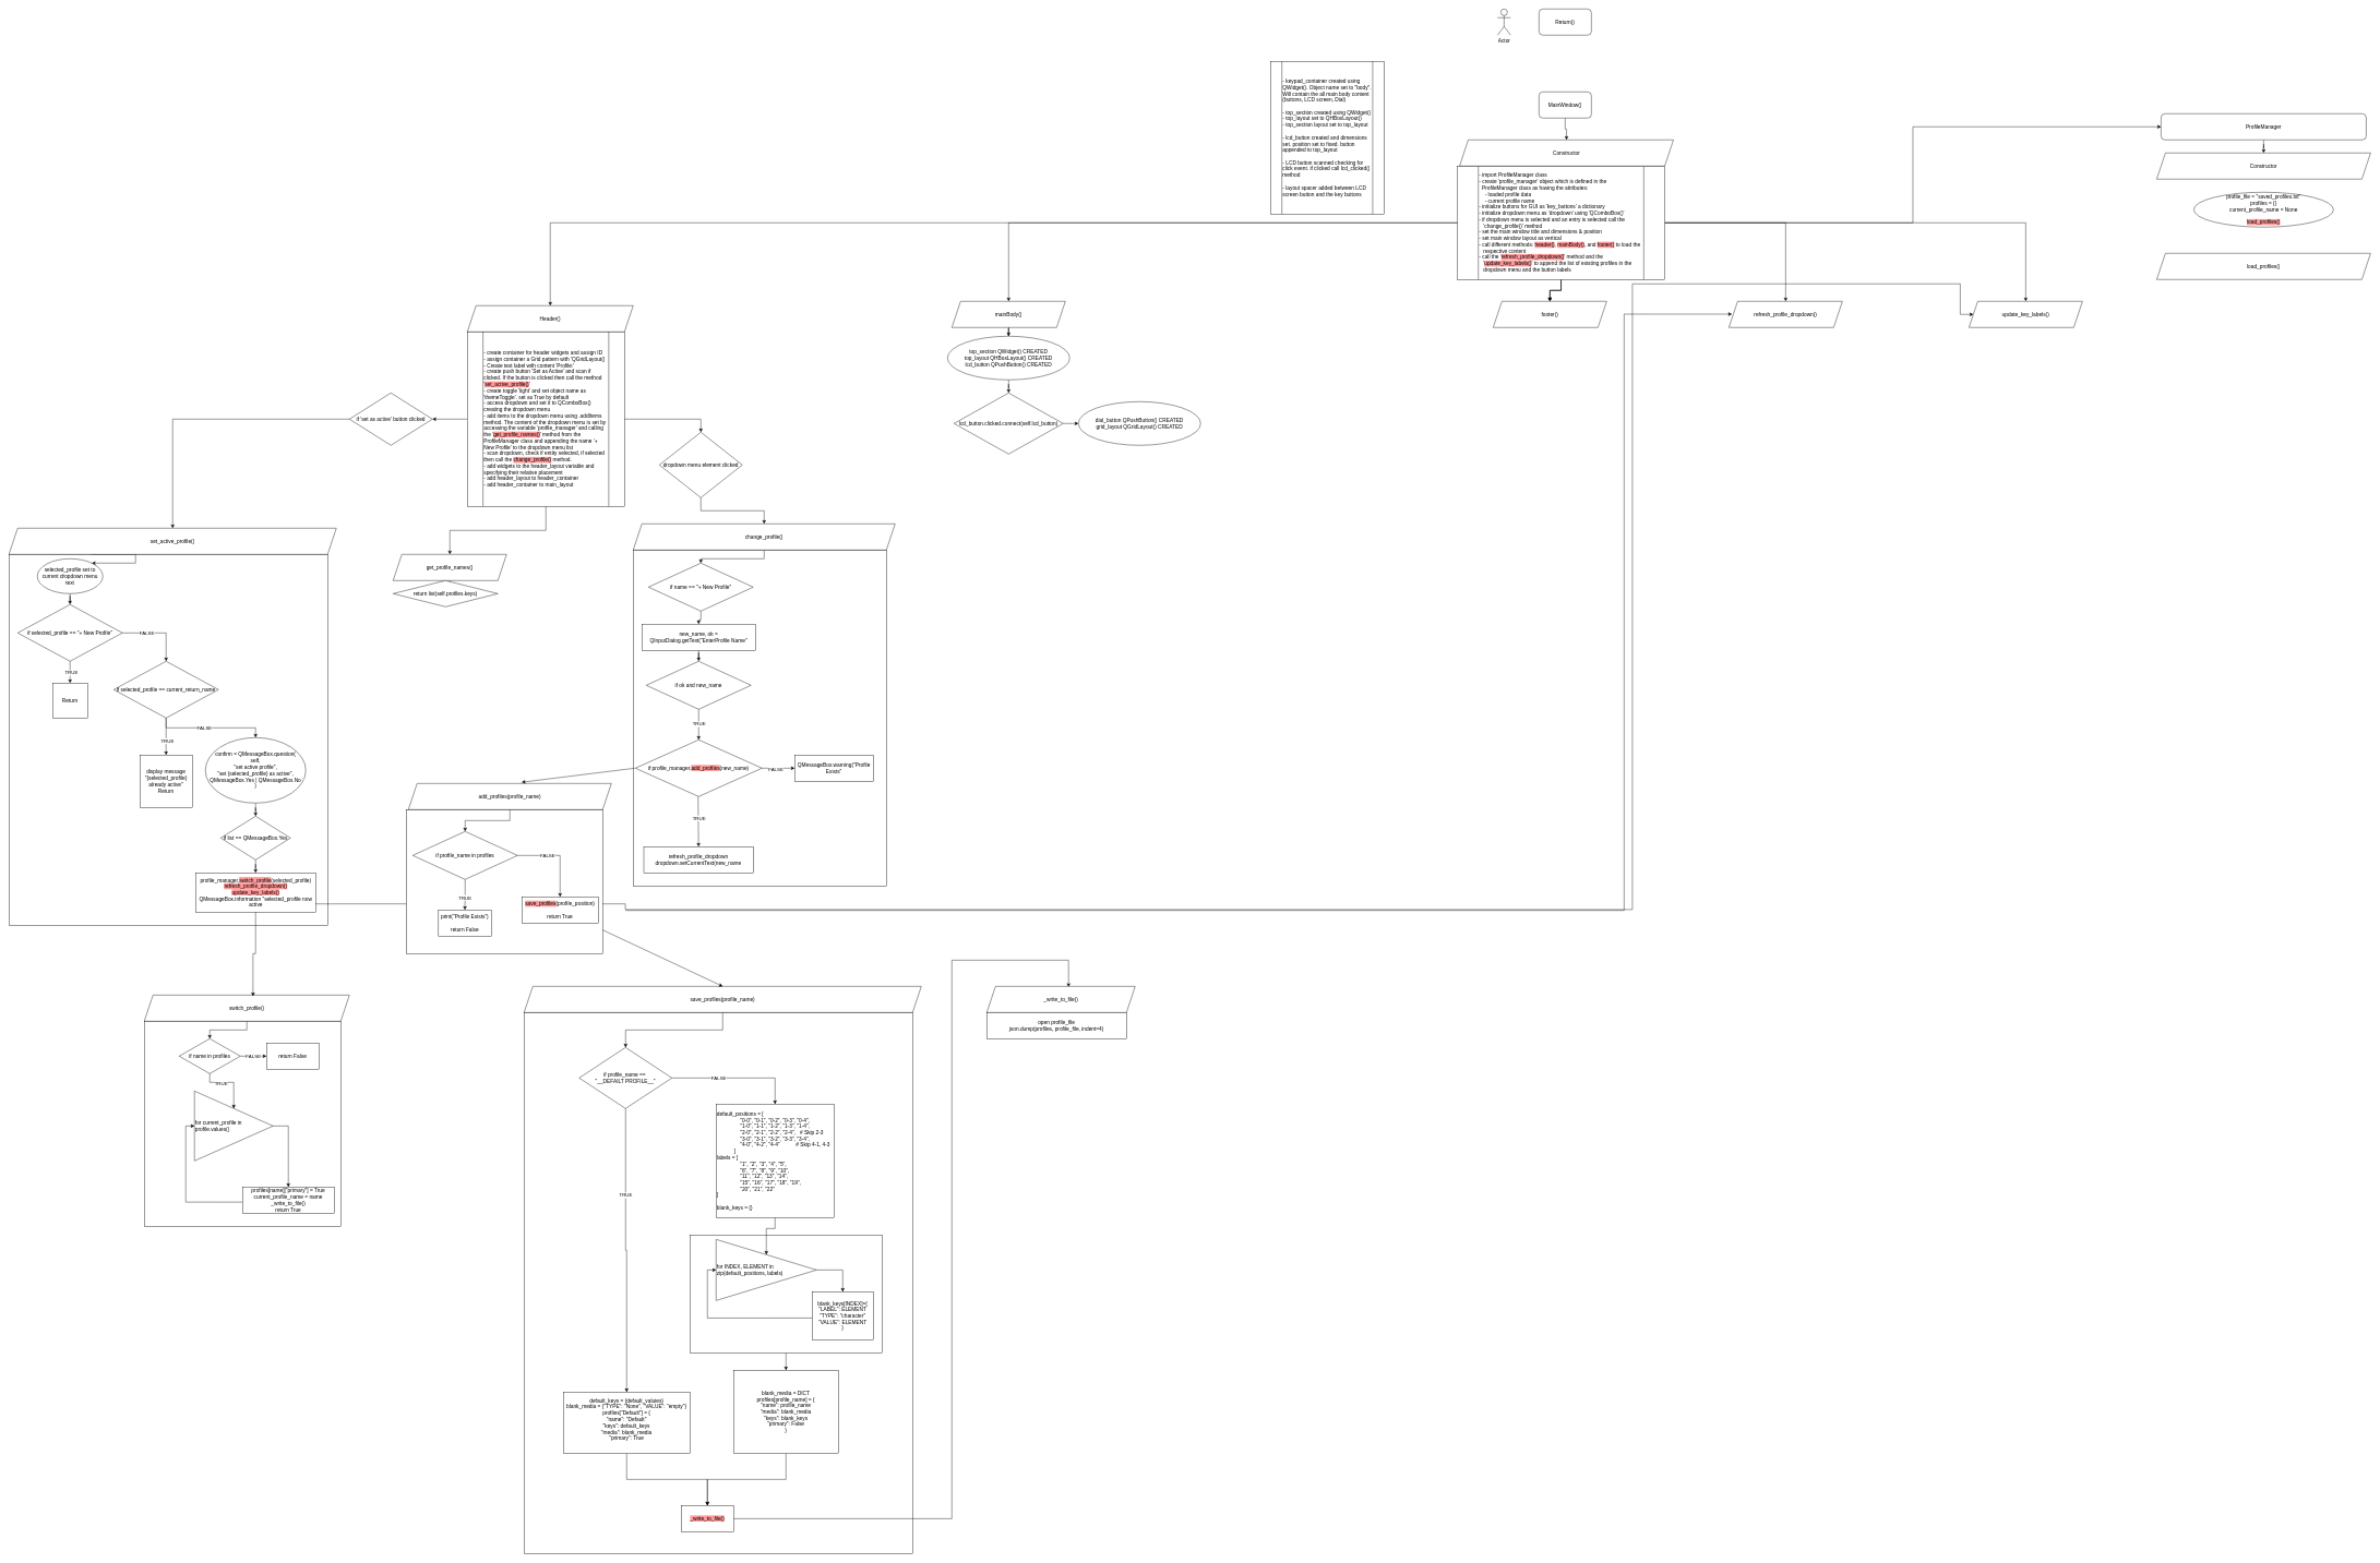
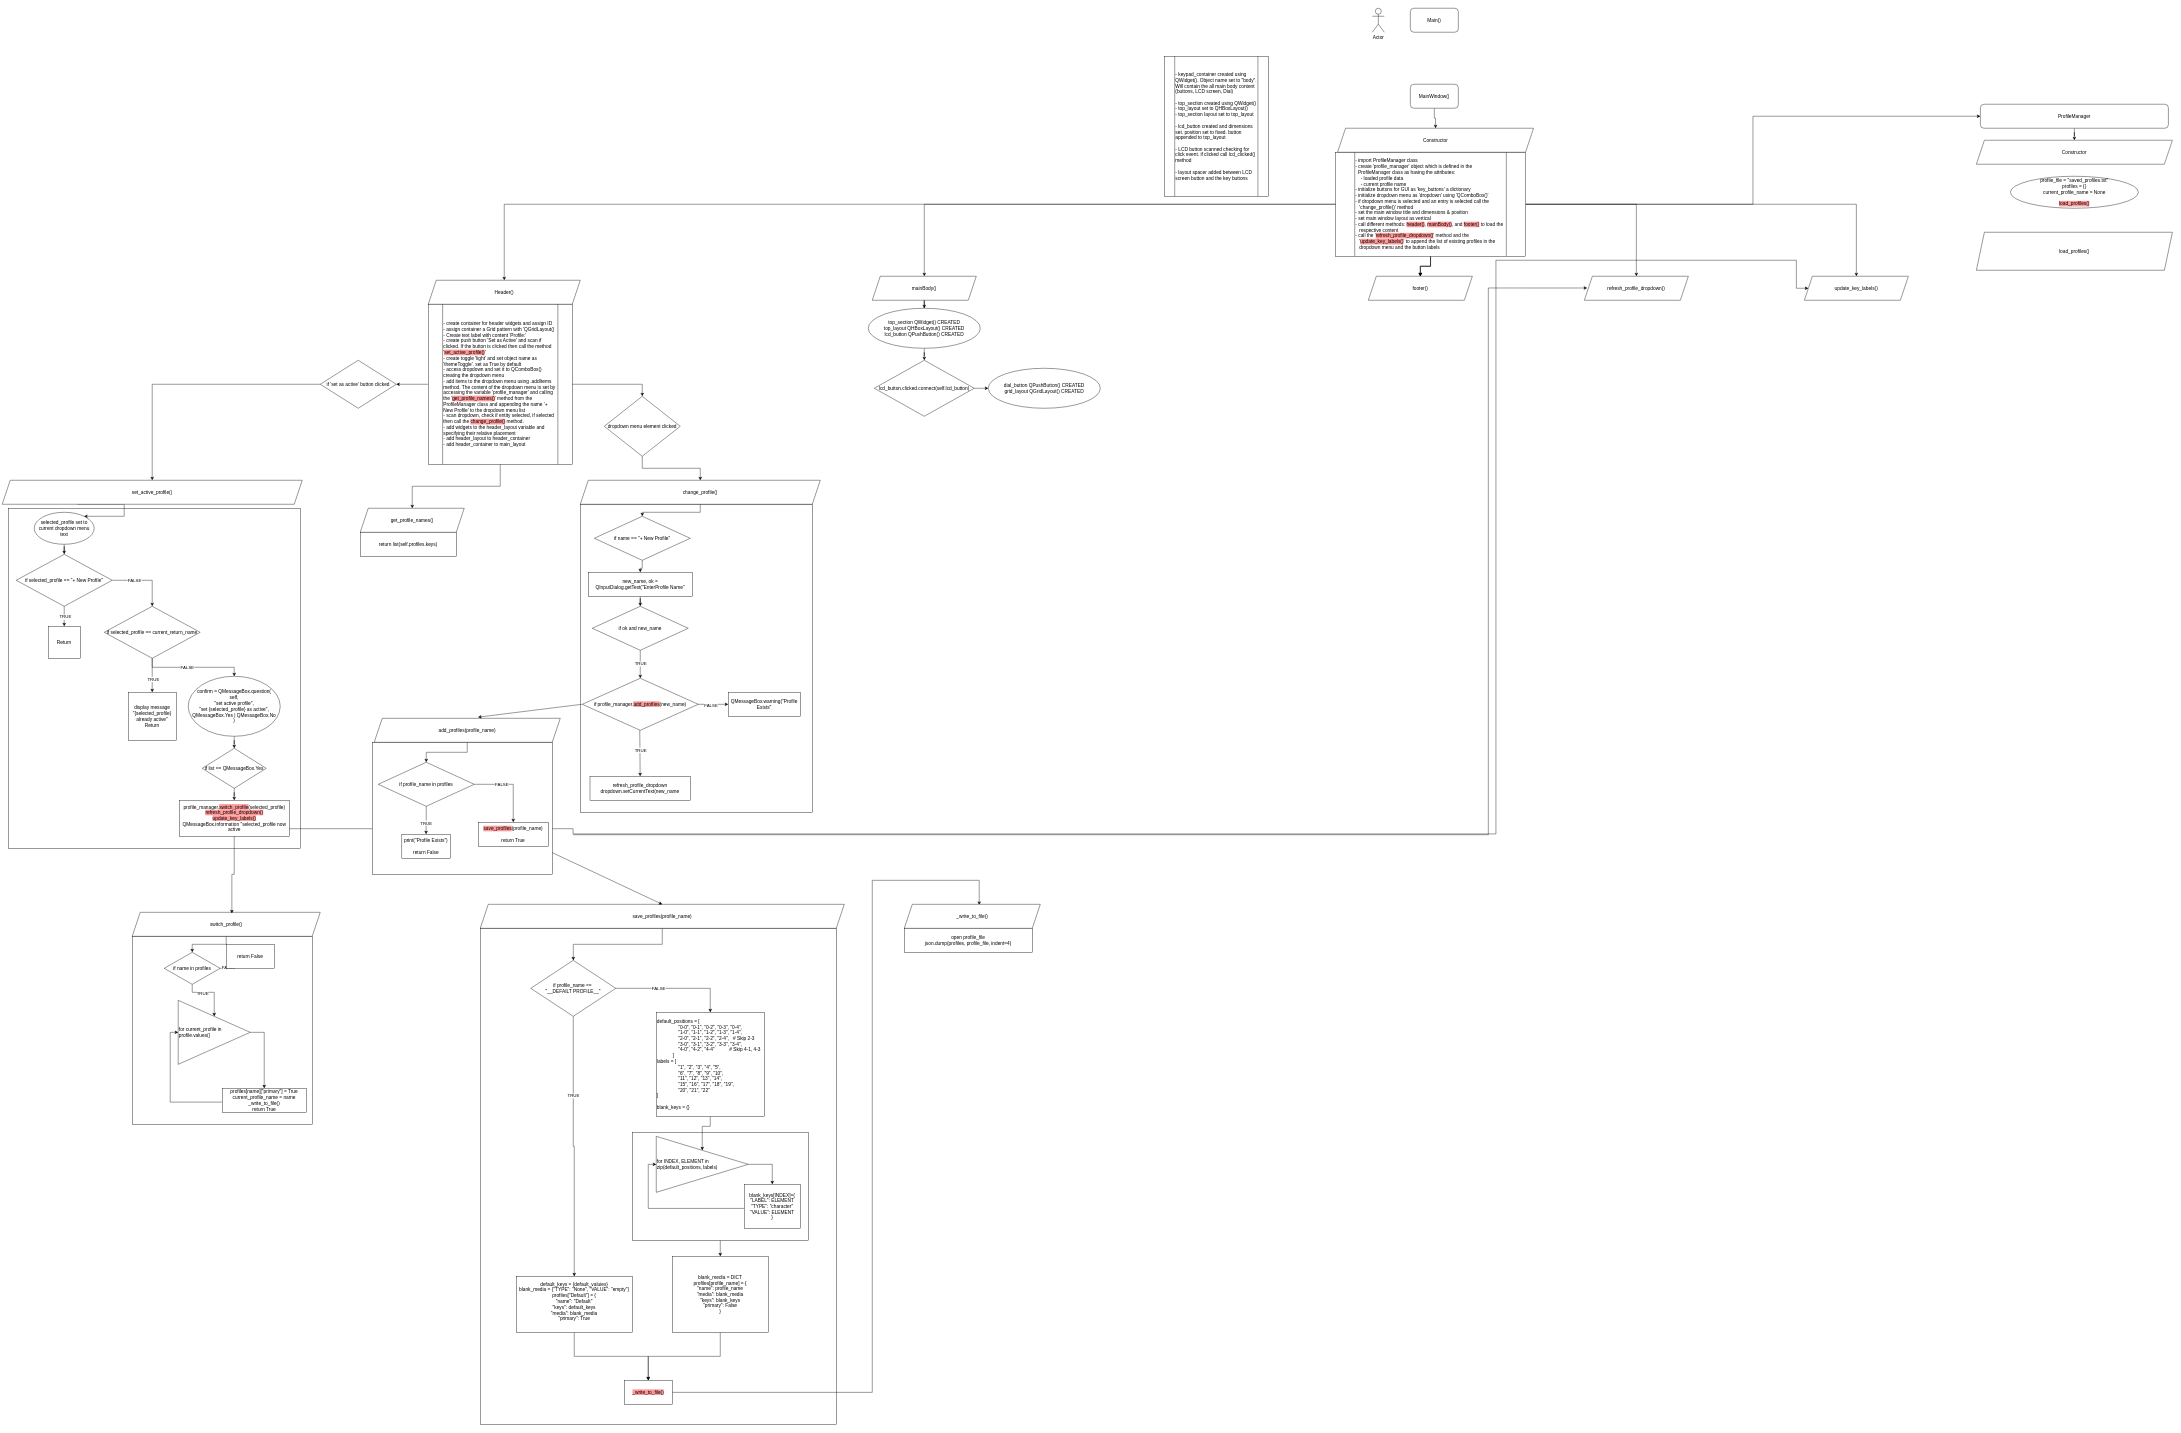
- <mxCell id="8" value="Return()" style="rounded=1;whiteSpace=wrap;html=1;" parent="1" vertex="1"><mxGeometry x="3525" y="20" width="120" height="60" as="geometry" /></mxCell>
+ <mxCell id="8" value="Main()" style="rounded=1;whiteSpace=wrap;html=1;" parent="1" vertex="1"><mxGeometry x="3525" y="20" width="120" height="60" as="geometry" /></mxCell>
- <mxCell id="93" value="load_profiles()" style="shape=parallelogram;perimeter=parallelogramPerimeter;whiteSpace=wrap;html=1;fixedSize=1;" parent="1" vertex="1"><mxGeometry x="4940" y="580" width="490" height="60" as="geometry" /></mxCell>
+ <mxCell id="93" value="load_profiles()" style="shape=parallelogram;perimeter=parallelogramPerimeter;whiteSpace=wrap;html=1;fixedSize=1;" parent="1" vertex="1"><mxGeometry x="4940" y="580" width="490" height="95" as="geometry" /></mxCell>
- <mxCell id="36" value="set_active_profile()" style="shape=parallelogram;perimeter=parallelogramPerimeter;whiteSpace=wrap;html=1;fixedSize=1;" parent="1" vertex="1"><mxGeometry x="20" y="1210" width="750" height="60" as="geometry" /></mxCell>
+ <mxCell id="36" value="set_active_profile()" style="shape=parallelogram;perimeter=parallelogramPerimeter;whiteSpace=wrap;html=1;fixedSize=1;" parent="1" vertex="1"><mxGeometry x="5" y="1200" width="750" height="60" as="geometry" /></mxCell>
- <mxCell id="66" value="return list(self.profiles.keys)" style="rhombus;whiteSpace=wrap;html=1;" parent="1" vertex="1"><mxGeometry x="900" y="1330" width="240" height="60" as="geometry" /></mxCell>
+ <mxCell id="66" value="return list(self.profiles.keys)" style="rounded=0;whiteSpace=wrap;html=1;" parent="1" vertex="1"><mxGeometry x="900" y="1330" width="240" height="60" as="geometry" /></mxCell>
- <mxCell id="121" value="&lt;span style=&quot;background-color: rgb(255, 153, 153);&quot;&gt;save_profiles&lt;/span&gt;(profile_position)&lt;div&gt;&lt;br&gt;&lt;/div&gt;&lt;div&gt;return True&lt;/div&gt;" style="rounded=0;whiteSpace=wrap;html=1;" parent="1" vertex="1"><mxGeometry x="1195" y="2055" width="175" height="60" as="geometry" /></mxCell>
+ <mxCell id="121" value="&lt;span style=&quot;background-color: rgb(255, 153, 153);&quot;&gt;save_profiles&lt;/span&gt;(profile_name)&lt;div&gt;&lt;br&gt;&lt;/div&gt;&lt;div&gt;return True&lt;/div&gt;" style="rounded=0;whiteSpace=wrap;html=1;" parent="1" vertex="1"><mxGeometry x="1195" y="2055" width="175" height="60" as="geometry" /></mxCell>
- <mxCell id="76" value="return False" style="rounded=0;whiteSpace=wrap;html=1;" parent="1" vertex="1"><mxGeometry x="610" y="2390" width="120" height="60" as="geometry" /></mxCell>
+ <mxCell id="76" value="return False" style="rounded=0;whiteSpace=wrap;html=1;" parent="1" vertex="1"><mxGeometry x="565" y="2360" width="120" height="60" as="geometry" /></mxCell>
